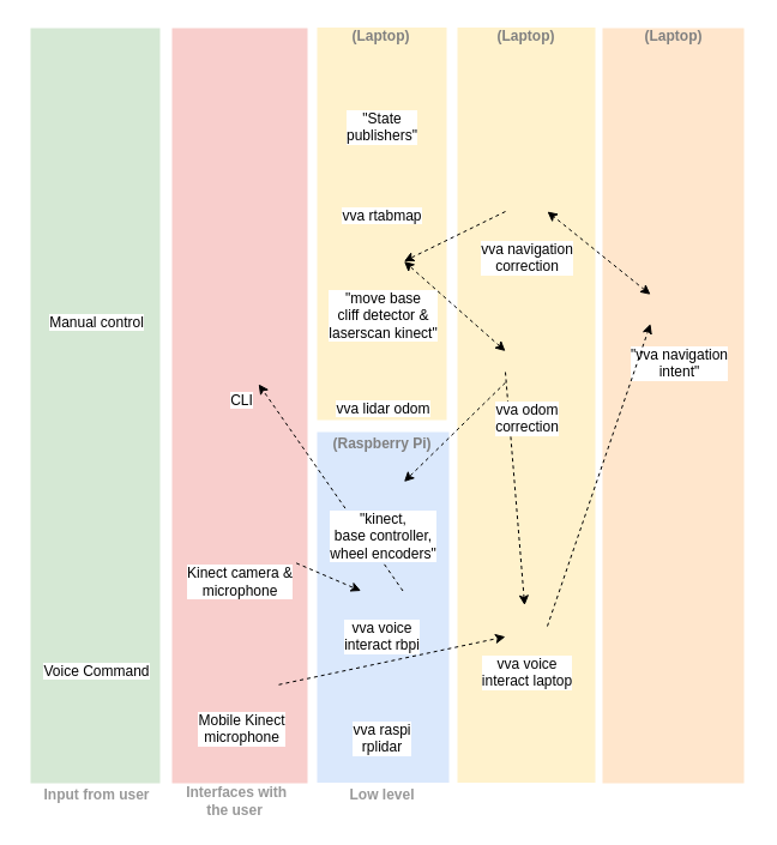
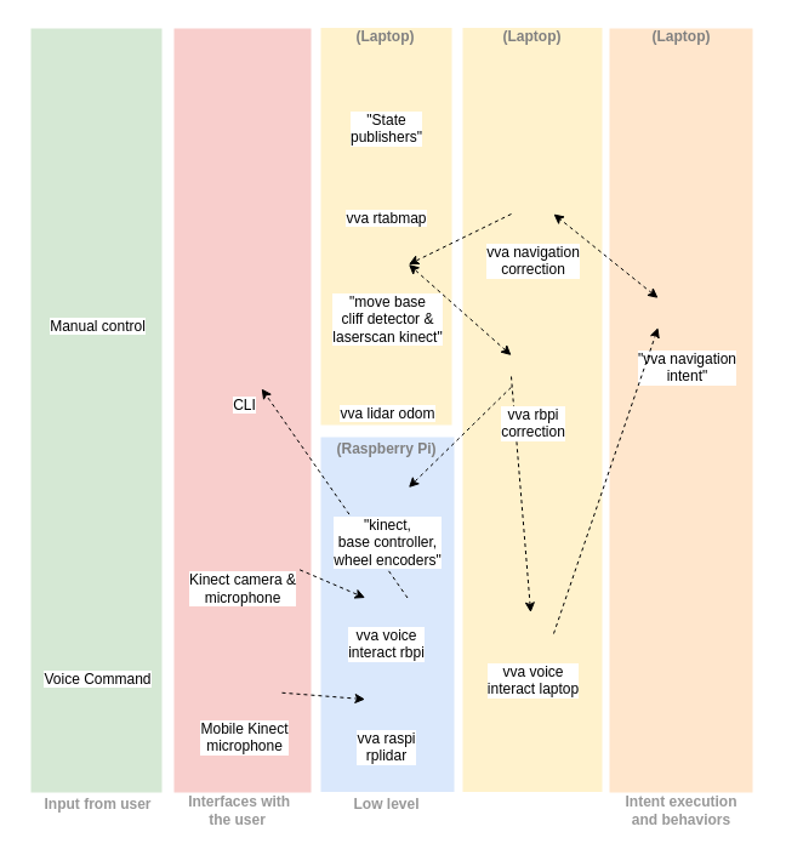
- <mxCell id="14" value="&lt;div&gt;vva odom&lt;/div&gt;&lt;div&gt;correction&lt;/div&gt;" style="shape=image;html=1;verticalAlign=top;verticalLabelPosition=bottom;labelBackgroundColor=#ffffff;imageAspect=0;aspect=fixed;image=https://cdn1.iconfinder.com/data/icons/science-technology-outline/91/Science__Technology_29-128.png" parent="1" vertex="1"><mxGeometry x="421" y="292.5" width="35" height="35" as="geometry" /></mxCell>
+ <mxCell id="14" value="&lt;div&gt;vva rbpi&lt;/div&gt;&lt;div&gt;correction&lt;/div&gt;" style="shape=image;html=1;verticalAlign=top;verticalLabelPosition=bottom;labelBackgroundColor=#ffffff;imageAspect=0;aspect=fixed;image=https://cdn1.iconfinder.com/data/icons/science-technology-outline/91/Science__Technology_29-128.png" parent="1" vertex="1"><mxGeometry x="421" y="292.5" width="35" height="35" as="geometry" /></mxCell>
- <mxCell id="33" style="edgeStyle=none;rounded=0;orthogonalLoop=1;jettySize=auto;html=1;exitX=1;exitY=0.75;exitDx=0;exitDy=0;entryX=0;entryY=0.75;entryDx=0;entryDy=0;dashed=1;startArrow=none;startFill=0;" edge="1" parent="1" source="7" target="30"><mxGeometry relative="1" as="geometry" /></mxCell>
+ <mxCell id="33" style="edgeStyle=none;rounded=0;orthogonalLoop=1;jettySize=auto;html=1;exitX=1;exitY=0.75;exitDx=0;exitDy=0;dashed=1;startArrow=none;startFill=0;" edge="1" parent="1" source="7" target="24"><mxGeometry relative="1" as="geometry" /></mxCell>
+ <mxCell id="16" value="&lt;div&gt;&lt;font style=&quot;font-size: 12px&quot; color=&quot;#999999&quot;&gt;&lt;b&gt;Intent execution&lt;br&gt;&lt;/b&gt;&lt;/font&gt;&lt;/div&gt;&lt;div&gt;&lt;font style=&quot;font-size: 12px&quot; color=&quot;#999999&quot;&gt;&lt;b&gt;and behaviors&lt;/b&gt;&lt;/font&gt;&lt;/div&gt;" style="text;html=1;align=center;verticalAlign=middle;resizable=0;points=[];autosize=1;" parent="1" vertex="1"><mxGeometry x="495.997" y="653" width="130" height="30" as="geometry" /></mxCell>
